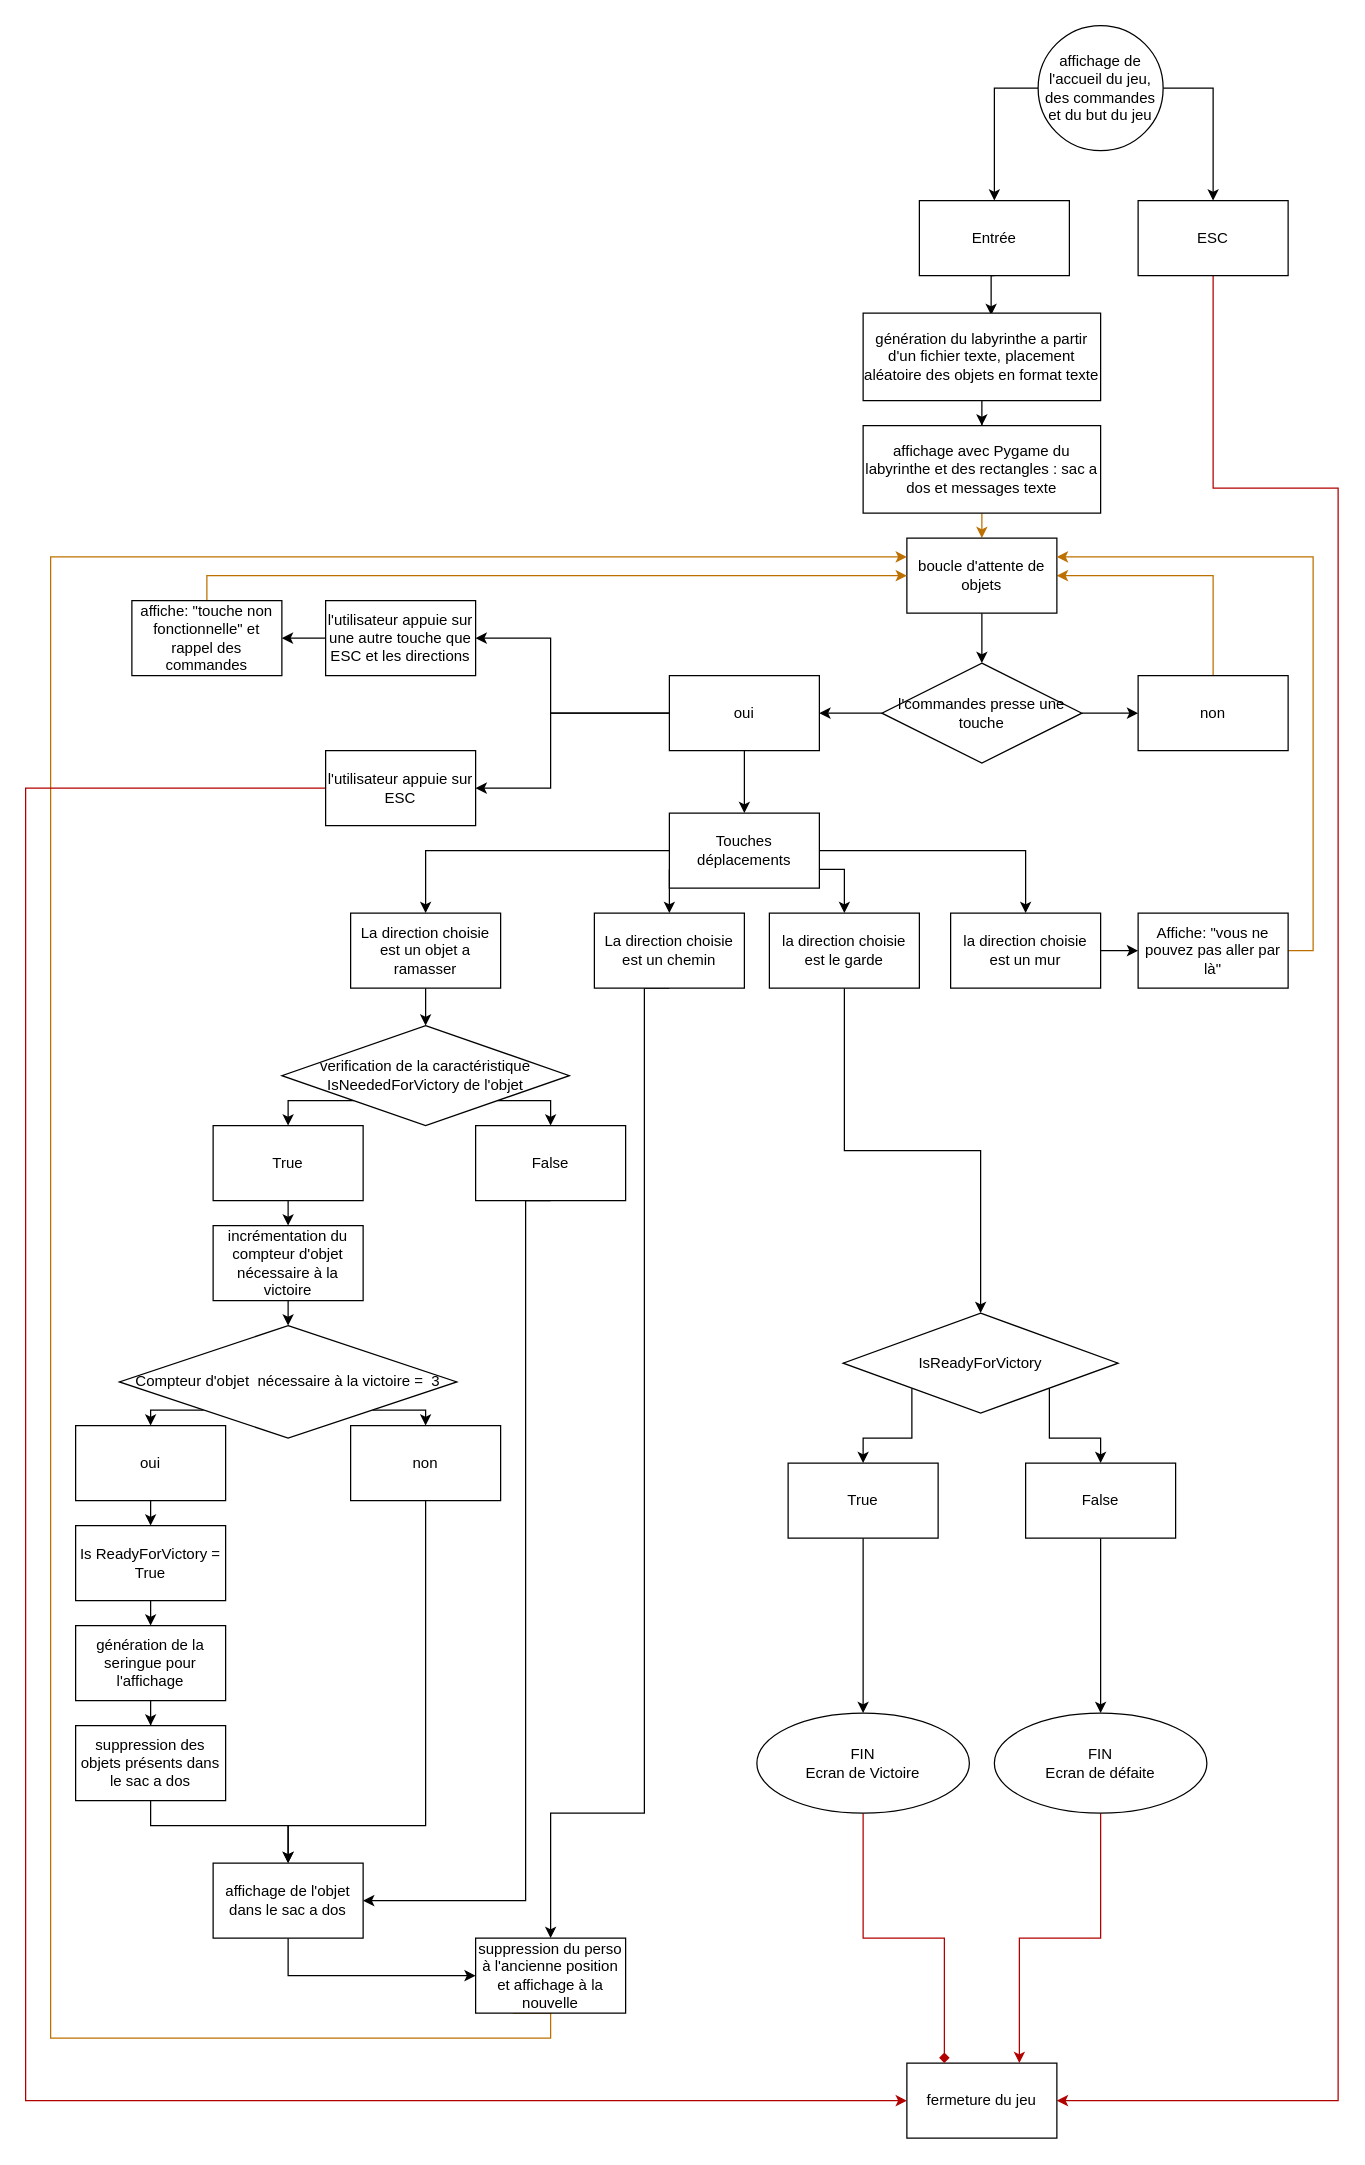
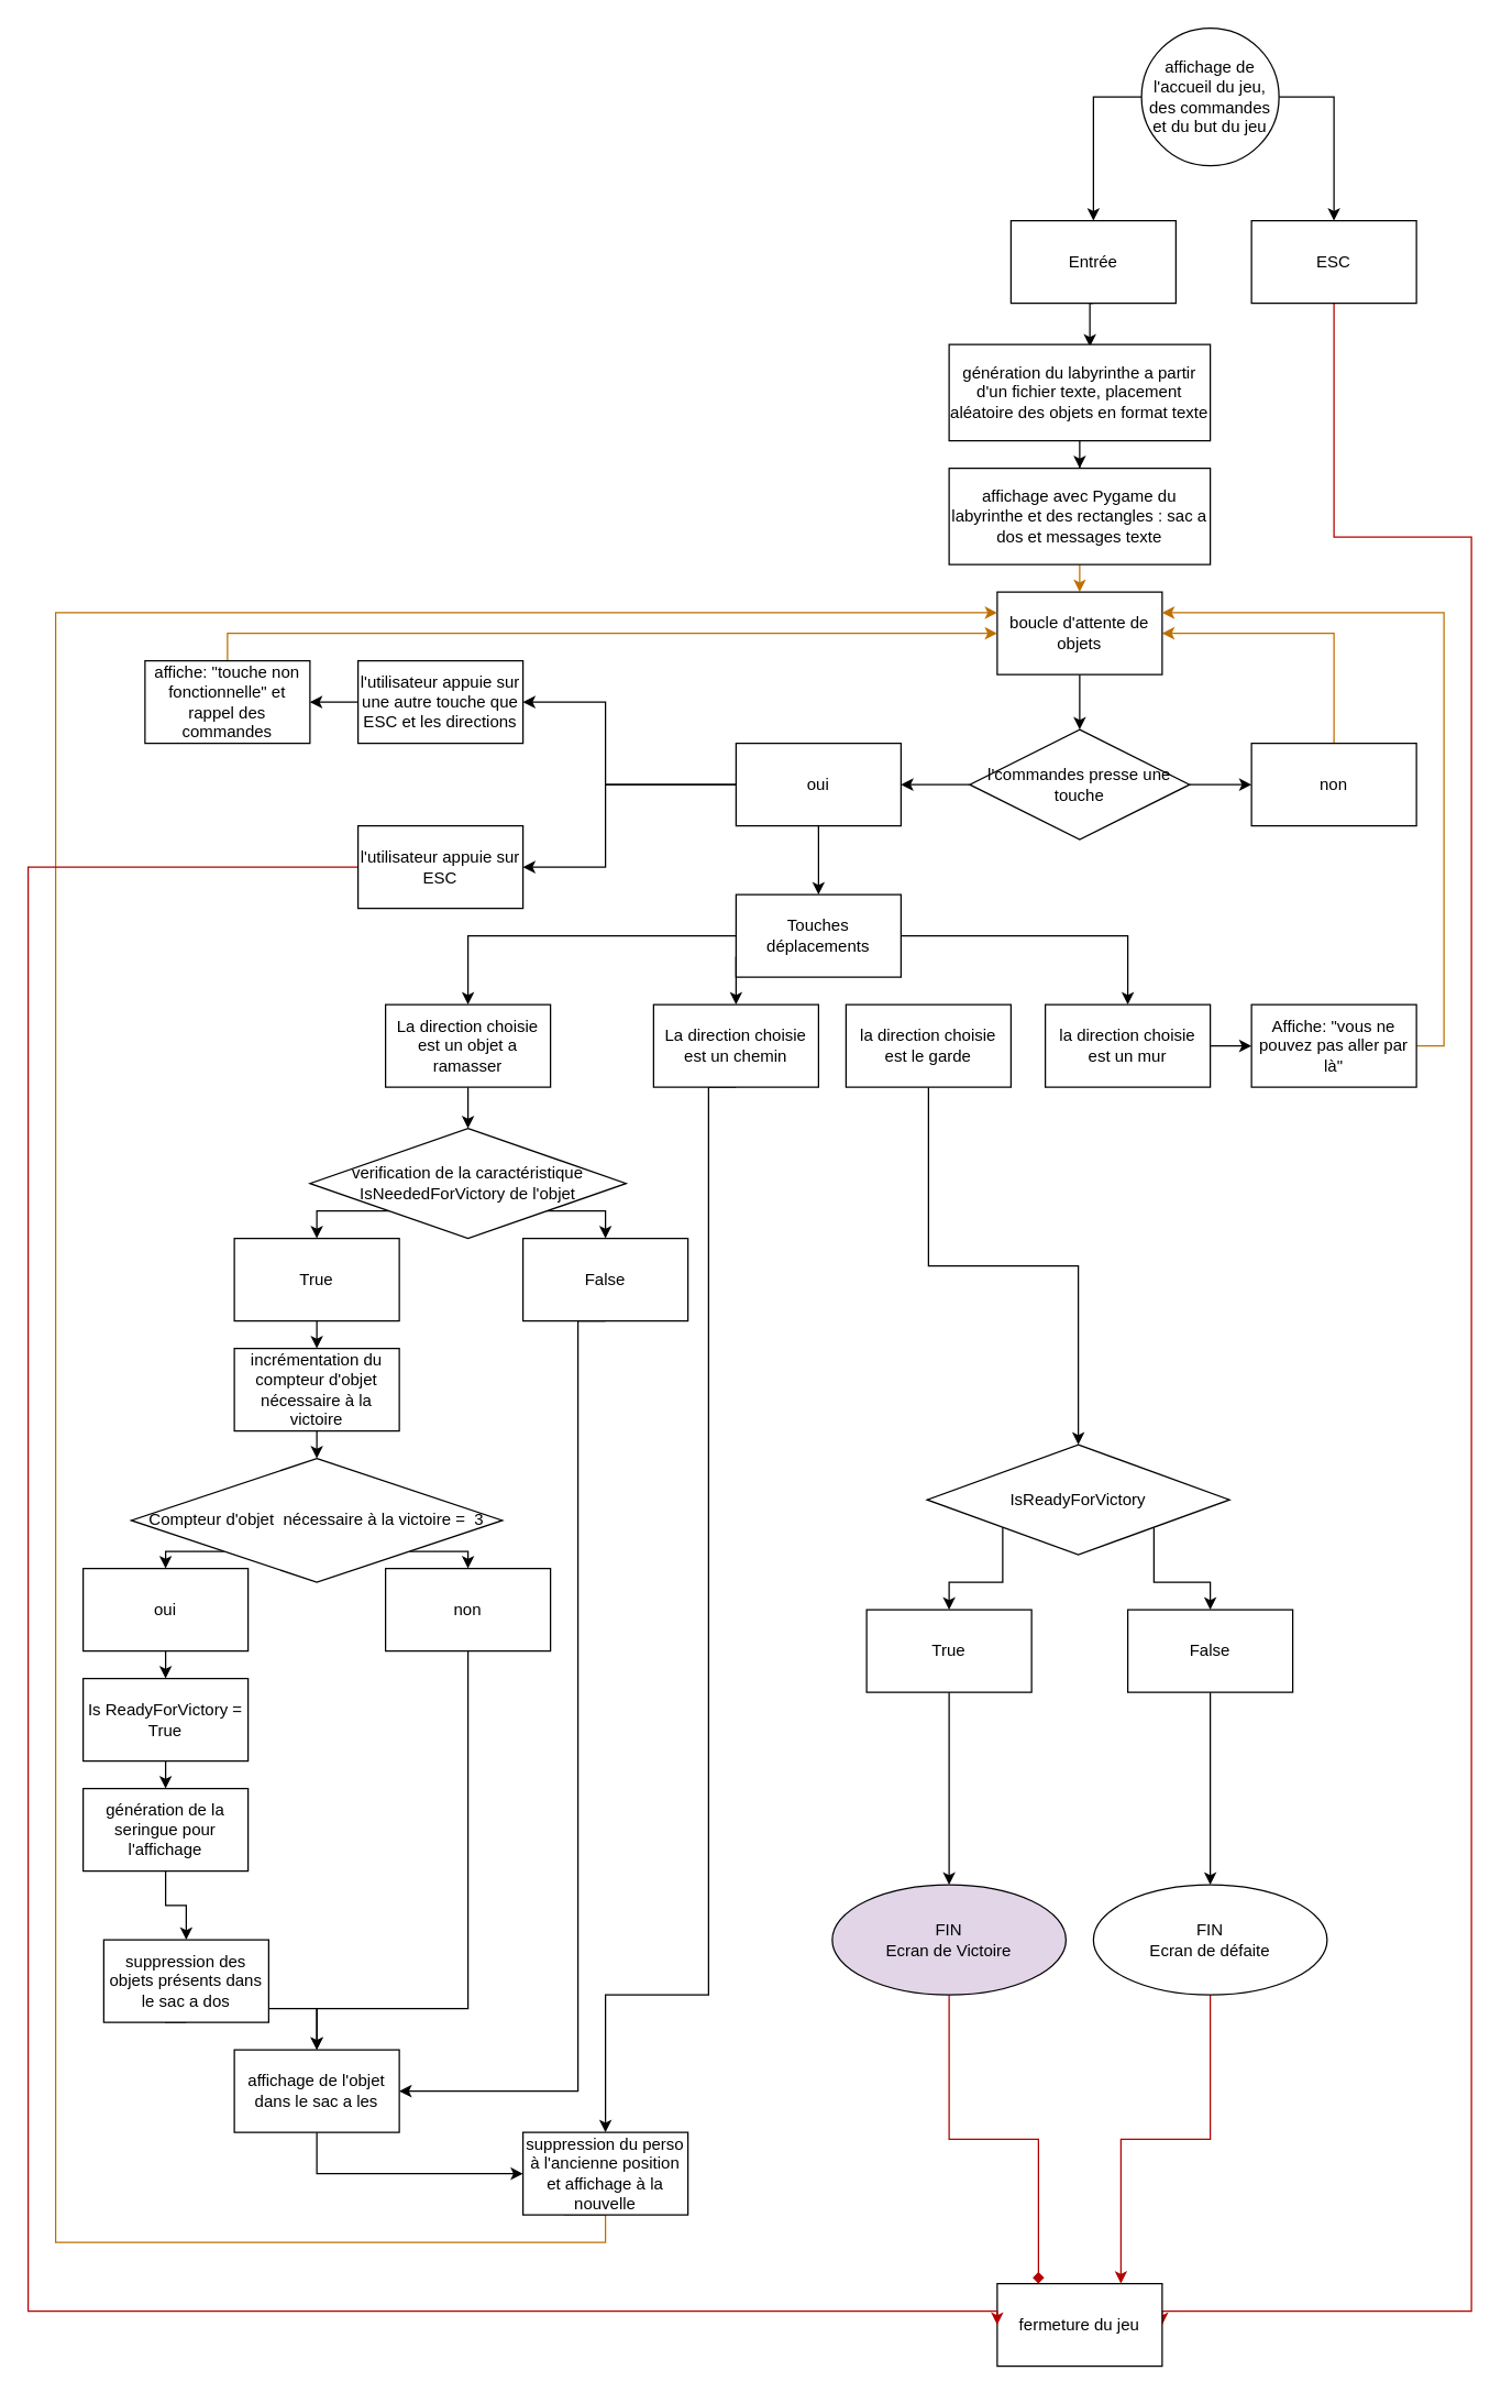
- <mxCell id="72" style="edgeStyle=orthogonalEdgeStyle;rounded=0;orthogonalLoop=1;jettySize=auto;html=1;exitX=1;exitY=0.75;exitDx=0;exitDy=0;entryX=0.5;entryY=0;entryDx=0;entryDy=0;" edge="1" parent="1" source="73" target="46"><mxGeometry relative="1" as="geometry" /></mxCell>
- <mxCell id="62" value="suppression des objets présents dans le sac a dos" style="rounded=0;whiteSpace=wrap;html=1;" vertex="1" parent="1"><mxGeometry x="60" y="1380" width="120" height="60" as="geometry" /></mxCell>
+ <mxCell id="62" value="suppression des objets présents dans le sac a dos" style="rounded=0;whiteSpace=wrap;html=1;" vertex="1" parent="1"><mxGeometry x="75" y="1410" width="120" height="60" as="geometry" /></mxCell>
- <mxCell id="52" value="&lt;div&gt;FIN&lt;/div&gt;&lt;div&gt;Ecran de Victoire&lt;/div&gt;" style="ellipse;whiteSpace=wrap;html=1;" parent="1" vertex="1"><mxGeometry x="605" y="1370" width="170" height="80" as="geometry" /></mxCell>
+ <mxCell id="52" value="&lt;div&gt;FIN&lt;/div&gt;&lt;div&gt;Ecran de Victoire&lt;/div&gt;" style="ellipse;whiteSpace=wrap;html=1;fillColor=#e1d5e7;" parent="1" vertex="1"><mxGeometry x="605" y="1370" width="170" height="80" as="geometry" /></mxCell>
- <mxCell id="66" value="affichage de l'objet dans le sac a dos" style="rounded=0;whiteSpace=wrap;html=1;" vertex="1" parent="1"><mxGeometry x="170" y="1490" width="120" height="60" as="geometry" /></mxCell>
+ <mxCell id="66" value="affichage de l'objet dans le sac a les" style="rounded=0;whiteSpace=wrap;html=1;" vertex="1" parent="1"><mxGeometry x="170" y="1490" width="120" height="60" as="geometry" /></mxCell>
- <mxCell id="10" value="fermeture du jeu" style="rounded=0;whiteSpace=wrap;html=1;" parent="1" vertex="1"><mxGeometry x="725" y="1650" width="120" height="60" as="geometry" /></mxCell>
+ <mxCell id="10" value="fermeture du jeu" style="rounded=0;whiteSpace=wrap;html=1;" parent="1" vertex="1"><mxGeometry x="725" y="1660" width="120" height="60" as="geometry" /></mxCell>
